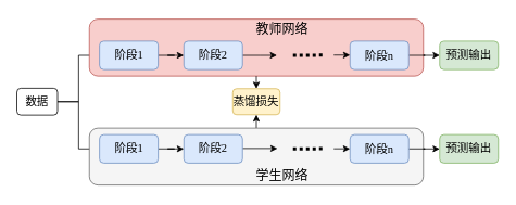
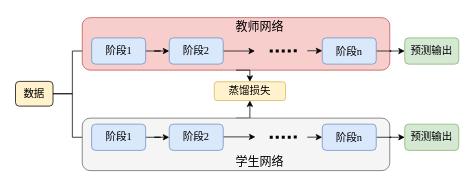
- <mxCell id="4" value="&lt;font style=&quot;font-size: 14px;&quot; face=&quot;宋体&quot;&gt;数据&lt;/font&gt;" style="rounded=1;whiteSpace=wrap;html=1;" parent="1" vertex="1"><mxGeometry x="20" y="108" width="50" height="33" as="geometry" /></mxCell>
+ <mxCell id="4" value="&lt;font style=&quot;font-size: 14px;&quot; face=&quot;宋体&quot;&gt;数据&lt;/font&gt;" style="rounded=1;whiteSpace=wrap;html=1;fillColor=#fff2cc;" parent="1" vertex="1"><mxGeometry x="20" y="108" width="50" height="33" as="geometry" /></mxCell>
- <mxCell id="5" value="&lt;font style=&quot;font-size: 14px;&quot; face=&quot;宋体&quot;&gt;蒸馏损失&lt;/font&gt;" style="rounded=1;whiteSpace=wrap;html=1;fillColor=#fff2cc;strokeColor=#d6b656;" parent="1" vertex="1"><mxGeometry x="285" y="108.5" width="58" height="32" as="geometry" /></mxCell>
+ <mxCell id="5" value="&lt;font style=&quot;font-size: 14px;&quot; face=&quot;宋体&quot;&gt;蒸馏损失&lt;/font&gt;" style="rounded=1;whiteSpace=wrap;html=1;fillColor=#fff2cc;strokeColor=#d6b656;" parent="1" vertex="1"><mxGeometry x="285" y="108.5" width="95" height="25" as="geometry" /></mxCell>
